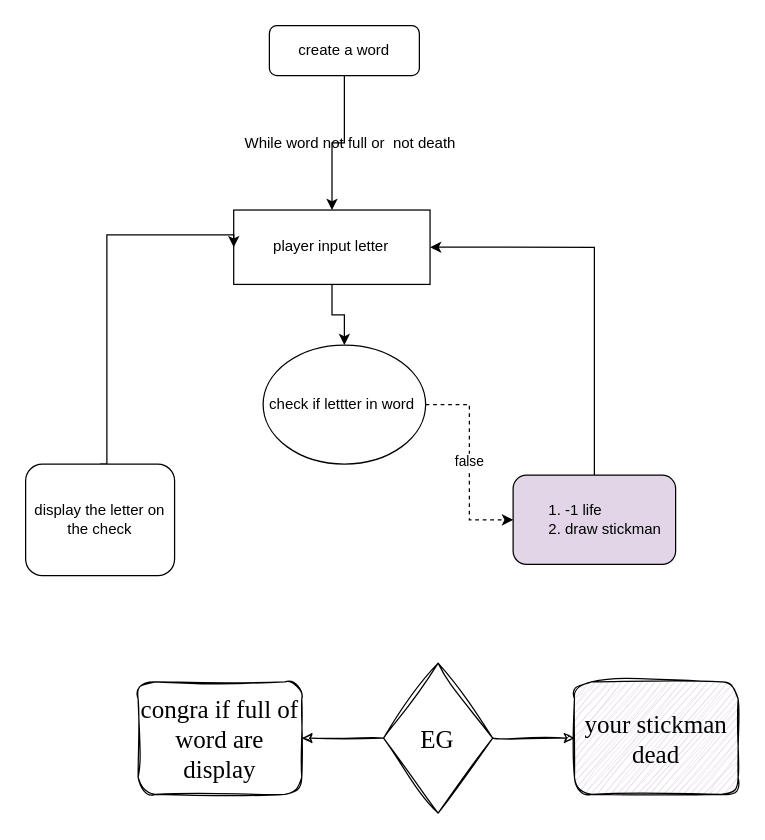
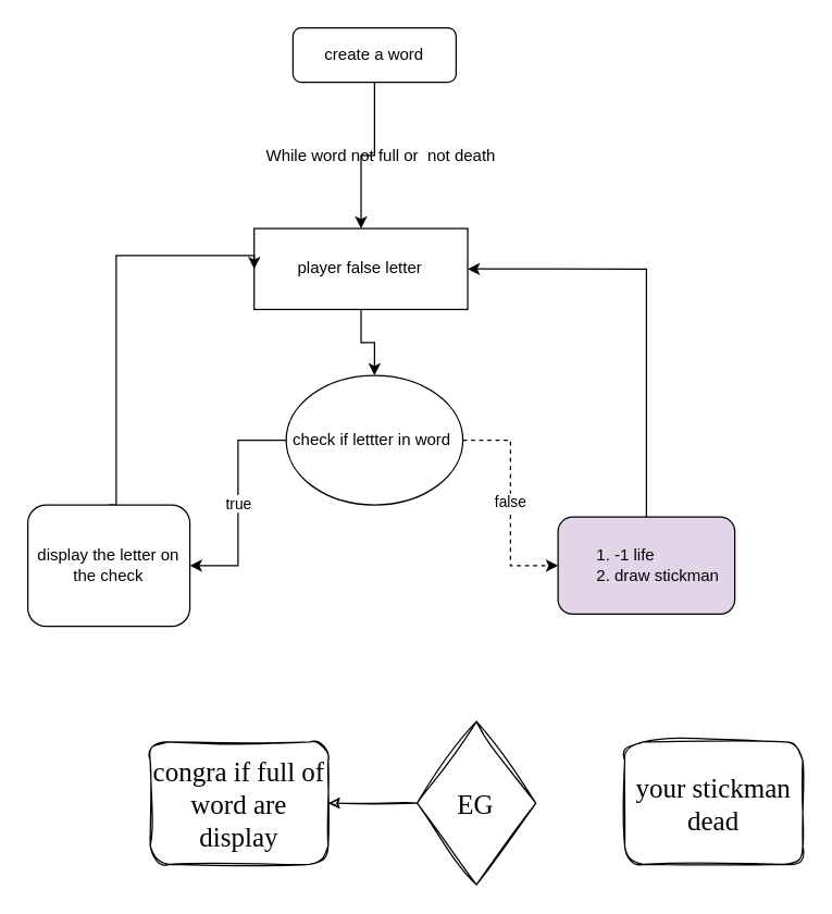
- <mxCell id="5" value="player input letter" style="rounded=0;whiteSpace=wrap;html=1;points=[[0,0,0,0,0],[0,0.25,0,0,0],[0,0.5,0,0,0],[0,0.75,0,0,0],[0,1,0,0,0],[0.25,0,0,0,0],[0.25,1,0,0,0],[0.5,0,0,0,0],[0.5,1,0,0,0],[0.75,0,0,0,0],[0.75,1,0,0,0],[1,0,0,0,0],[1,0.25,0,0,0],[1,0.5,0,0,0],[1,0.75,0,0,0],[1,1,0,0,0]];direction=west;" vertex="1" parent="4"><mxGeometry x="166.458" y="67.531" width="157.083" height="59.504" as="geometry" /></mxCell>
+ <mxCell id="5" value="player false letter" style="rounded=0;whiteSpace=wrap;html=1;points=[[0,0,0,0,0],[0,0.25,0,0,0],[0,0.5,0,0,0],[0,0.75,0,0,0],[0,1,0,0,0],[0.25,0,0,0,0],[0.25,1,0,0,0],[0.5,0,0,0,0],[0.5,1,0,0,0],[0.75,0,0,0,0],[0.75,1,0,0,0],[1,0,0,0,0],[1,0.25,0,0,0],[1,0.5,0,0,0],[1,0.75,0,0,0],[1,1,0,0,0]];direction=west;" vertex="1" parent="4"><mxGeometry x="166.458" y="67.531" width="157.083" height="59.504" as="geometry" /></mxCell>
+ <mxCell id="10" value="true" style="edgeStyle=orthogonalEdgeStyle;rounded=0;orthogonalLoop=1;jettySize=auto;html=1;entryX=1;entryY=0.5;entryDx=0;entryDy=0;" edge="1" parent="4" source="6" target="9"><mxGeometry relative="1" as="geometry" /></mxCell>
- <mxCell id="19" value="" style="edgeStyle=orthogonalEdgeStyle;rounded=0;sketch=1;hachureGap=4;jiggle=2;curveFitting=1;orthogonalLoop=1;jettySize=auto;html=1;fontFamily=Architects Daughter;fontSource=https%3A%2F%2Ffonts.googleapis.com%2Fcss%3Ffamily%3DArchitects%2BDaughter;fontSize=16;" edge="1" parent="14" source="15" target="18"><mxGeometry relative="1" as="geometry" /></mxCell>
- <mxCell id="18" value="your stickman dead" style="rounded=1;whiteSpace=wrap;html=1;fontSize=20;fontFamily=Architects Daughter;sketch=1;hachureGap=4;jiggle=2;curveFitting=1;fontSource=https%3A%2F%2Ffonts.googleapis.com%2Fcss%3Ffamily%3DArchitects%2BDaughter;fillColor=#e1d5e7;" vertex="1" parent="14"><mxGeometry x="349.091" y="15" width="130.909" height="90" as="geometry" /></mxCell>
+ <mxCell id="18" value="your stickman dead" style="rounded=1;whiteSpace=wrap;html=1;fontSize=20;fontFamily=Architects Daughter;sketch=1;hachureGap=4;jiggle=2;curveFitting=1;fontSource=https%3A%2F%2Ffonts.googleapis.com%2Fcss%3Ffamily%3DArchitects%2BDaughter;" vertex="1" parent="14"><mxGeometry x="349.091" y="15" width="130.909" height="90" as="geometry" /></mxCell>
